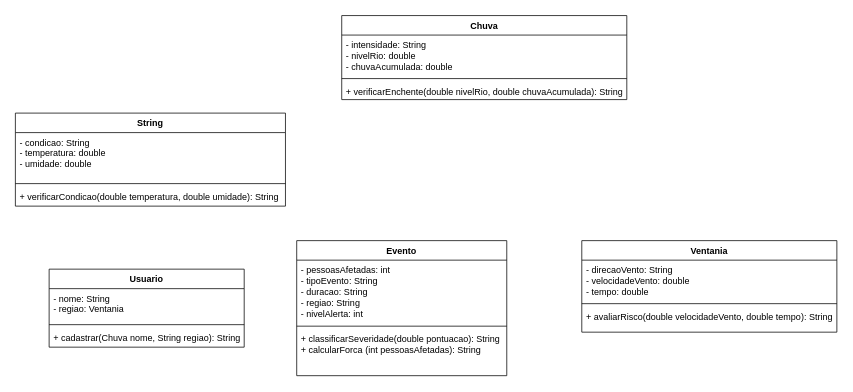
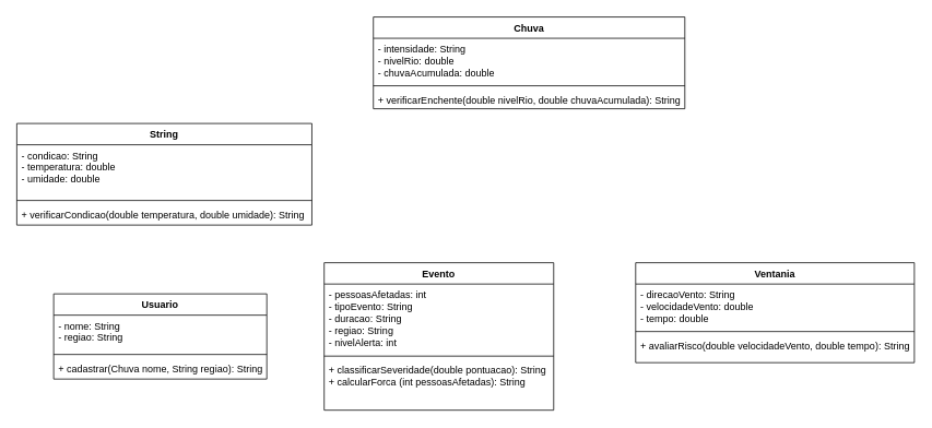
- <mxCell id="11" value="- nome: String&lt;div&gt;- regiao: Ventania&lt;/div&gt;" style="text;strokeColor=none;fillColor=none;align=left;verticalAlign=top;spacingLeft=4;spacingRight=4;overflow=hidden;rotatable=0;points=[[0,0.5],[1,0.5]];portConstraint=eastwest;whiteSpace=wrap;html=1;" vertex="1" parent="10"><mxGeometry y="26" width="260" height="44" as="geometry" /></mxCell>
+ <mxCell id="11" value="- nome: String&lt;div&gt;- regiao: String&lt;/div&gt;" style="text;strokeColor=none;fillColor=none;align=left;verticalAlign=top;spacingLeft=4;spacingRight=4;overflow=hidden;rotatable=0;points=[[0,0.5],[1,0.5]];portConstraint=eastwest;whiteSpace=wrap;html=1;" vertex="1" parent="10"><mxGeometry y="26" width="260" height="44" as="geometry" /></mxCell>
